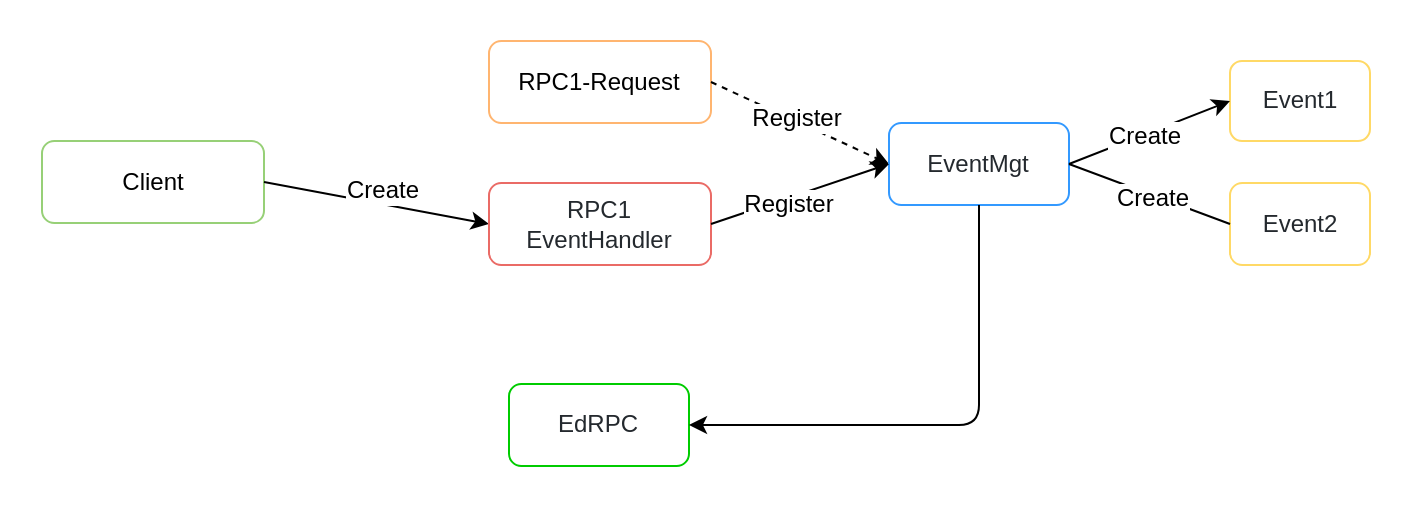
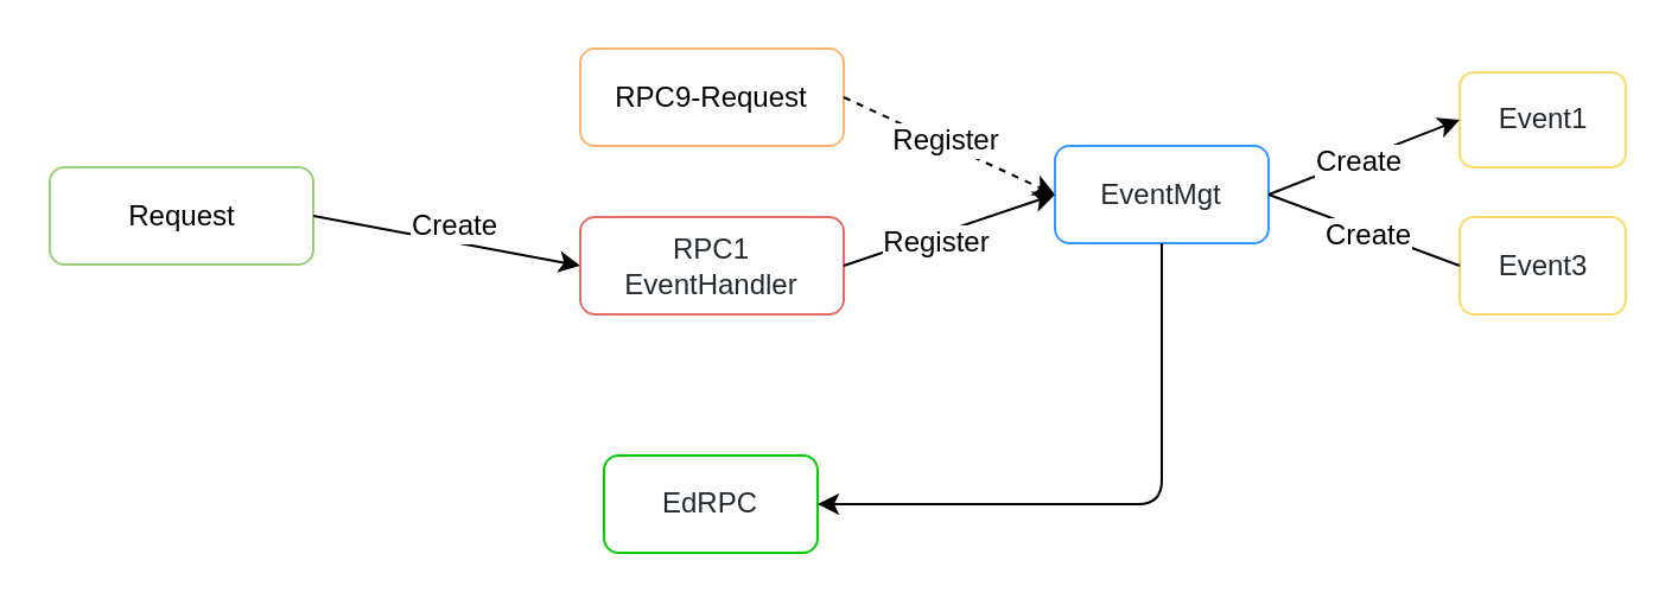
- <mxCell id="2" value="RPC1-Request" style="rounded=1;whiteSpace=wrap;html=1;strokeColor=#FFB570;" vertex="1" parent="1"><mxGeometry x="244" y="20" width="111" height="41" as="geometry" /></mxCell>
+ <mxCell id="2" value="RPC9-Request" style="rounded=1;whiteSpace=wrap;html=1;strokeColor=#FFB570;" vertex="1" parent="1"><mxGeometry x="244" y="20" width="111" height="41" as="geometry" /></mxCell>
- <mxCell id="3" value="Client" style="rounded=1;whiteSpace=wrap;html=1;strokeColor=#97D077;" vertex="1" parent="1"><mxGeometry x="20.5" y="70" width="111" height="41" as="geometry" /></mxCell>
+ <mxCell id="3" value="Request" style="rounded=1;whiteSpace=wrap;html=1;strokeColor=#97D077;" vertex="1" parent="1"><mxGeometry x="20.5" y="70" width="111" height="41" as="geometry" /></mxCell>
- <mxCell id="13" value="&lt;span style=&quot;color: rgb(36 , 41 , 46) ; font-family: , &amp;#34;consolas&amp;#34; , &amp;#34;liberation mono&amp;#34; , &amp;#34;menlo&amp;#34; , monospace ; white-space: pre ; background-color: rgb(255 , 255 , 255)&quot;&gt;Event2&lt;/span&gt;" style="rounded=1;whiteSpace=wrap;html=1;strokeColor=#FFD966;" vertex="1" parent="1"><mxGeometry x="614.5" y="91" width="70" height="41" as="geometry" /></mxCell>
+ <mxCell id="13" value="&lt;span style=&quot;color: rgb(36 , 41 , 46) ; font-family: , &amp;#34;consolas&amp;#34; , &amp;#34;liberation mono&amp;#34; , &amp;#34;menlo&amp;#34; , monospace ; white-space: pre ; background-color: rgb(255 , 255 , 255)&quot;&gt;Event3&lt;/span&gt;" style="rounded=1;whiteSpace=wrap;html=1;strokeColor=#FFD966;" vertex="1" parent="1"><mxGeometry x="614.5" y="91" width="70" height="41" as="geometry" /></mxCell>
